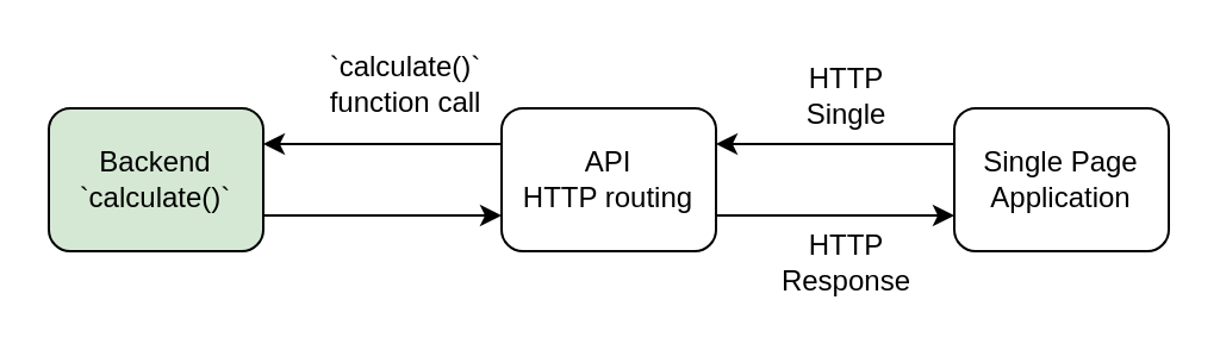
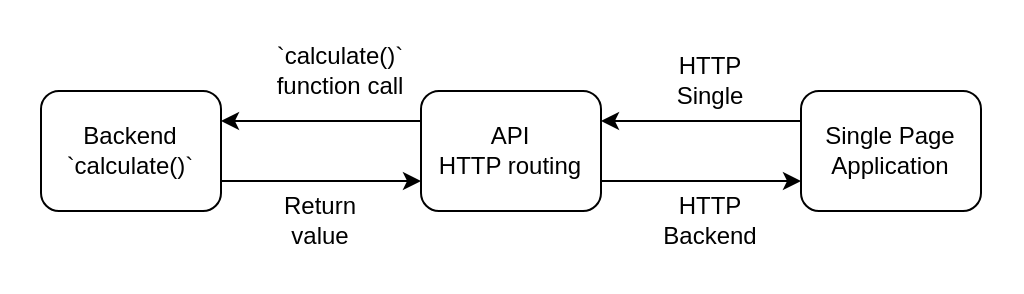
- <mxCell id="3" value="Backend&lt;br&gt;`calculate()`" style="rounded=1;whiteSpace=wrap;html=1;fillColor=#d5e8d4;" vertex="1" parent="1"><mxGeometry x="20" y="45" width="90" height="60" as="geometry" /></mxCell>
+ <mxCell id="3" value="Backend&lt;br&gt;`calculate()`" style="rounded=1;whiteSpace=wrap;html=1;" vertex="1" parent="1"><mxGeometry x="20" y="45" width="90" height="60" as="geometry" /></mxCell>
+ <mxCell id="12" value="Return value" style="text;html=1;strokeColor=none;fillColor=none;align=center;verticalAlign=middle;whiteSpace=wrap;rounded=0;" vertex="1" parent="1"><mxGeometry x="130" y="95" width="60" height="30" as="geometry" /></mxCell>
- <mxCell id="10" value="HTTP Response" style="text;html=1;strokeColor=none;fillColor=none;align=center;verticalAlign=middle;whiteSpace=wrap;rounded=0;" vertex="1" parent="1"><mxGeometry x="325" y="95" width="60" height="30" as="geometry" /></mxCell>
+ <mxCell id="10" value="HTTP Backend" style="text;html=1;strokeColor=none;fillColor=none;align=center;verticalAlign=middle;whiteSpace=wrap;rounded=0;" vertex="1" parent="1"><mxGeometry x="325" y="95" width="60" height="30" as="geometry" /></mxCell>
